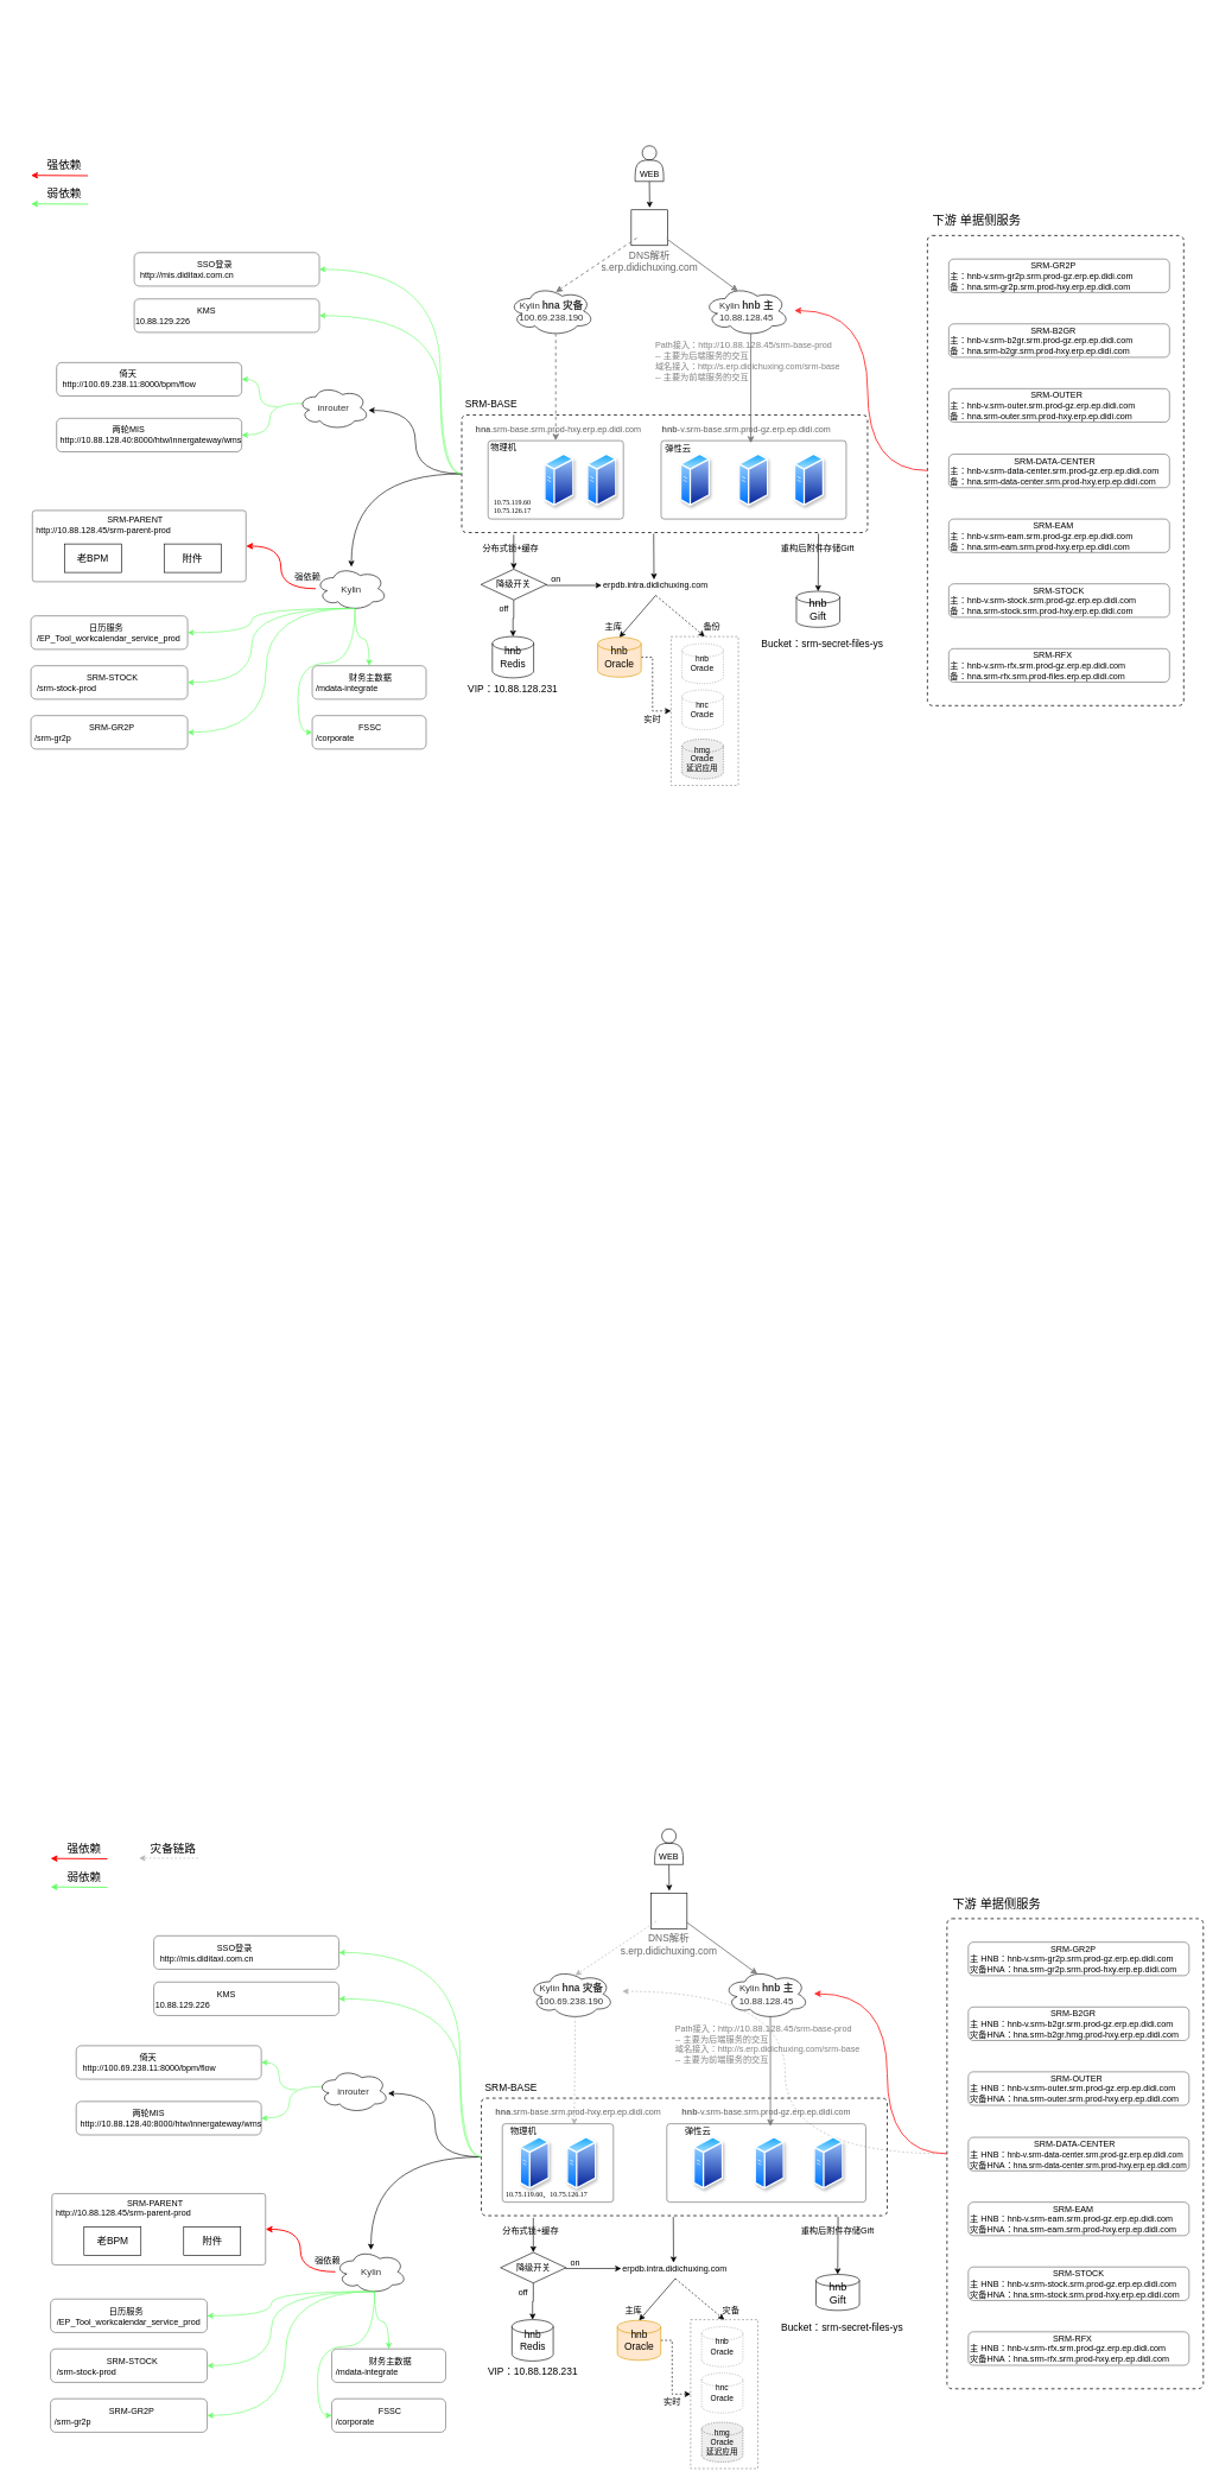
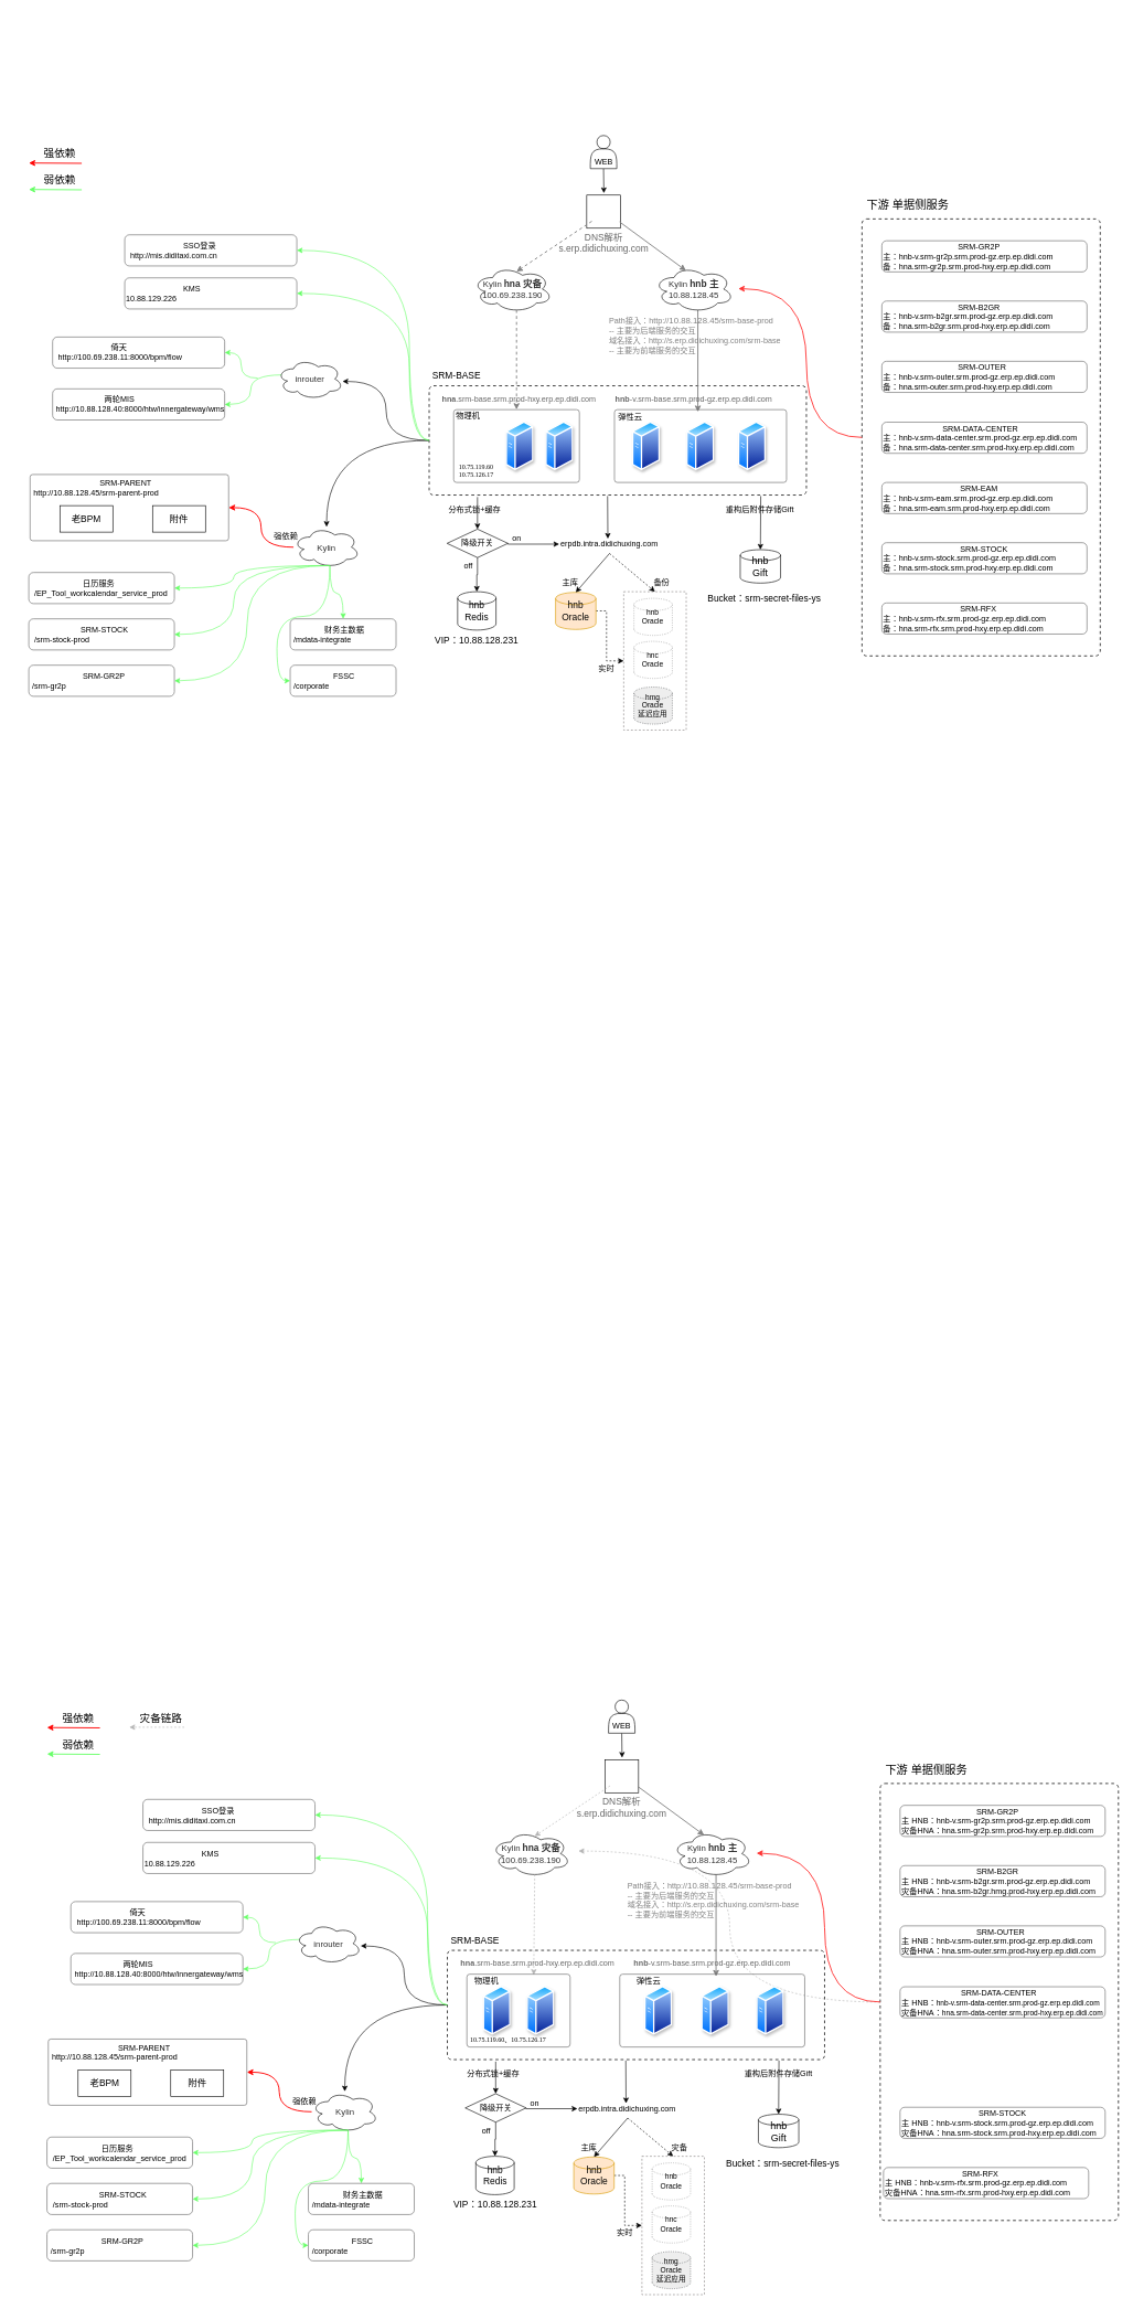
- <mxCell id="41" value="&lt;font face=&quot;Helvetica&quot;&gt;&amp;nbsp; &amp;nbsp; &amp;nbsp; &amp;nbsp; &amp;nbsp; &amp;nbsp; &amp;nbsp; &amp;nbsp; &amp;nbsp; &amp;nbsp; &amp;nbsp; &amp;nbsp; &amp;nbsp; &amp;nbsp; &amp;nbsp; &amp;nbsp; &amp;nbsp; &amp;nbsp;SRM-RFX&lt;/font&gt;&lt;div&gt;&lt;span style=&quot;font-family: Helvetica; background-color: transparent; color: light-dark(rgb(0, 0, 0), rgb(255, 255, 255));&quot;&gt;主：hnb-v.srm-rfx.srm.prod-gz.erp.ep.didi.com&lt;/span&gt;&lt;div style=&quot;&quot;&gt;&lt;font face=&quot;Helvetica&quot;&gt;备：&lt;/font&gt;&lt;span style=&quot;background-color: transparent;&quot;&gt;&lt;font face=&quot;Helvetica&quot;&gt;hna.srm-rfx.srm.prod-files.erp.ep.didi.com&lt;/font&gt;&lt;/span&gt;&lt;/div&gt;&lt;/div&gt;" style="rounded=1;whiteSpace=wrap;html=1;hachureGap=4;fontFamily=Architects Daughter;fontSource=https%3A%2F%2Ffonts.googleapis.com%2Fcss%3Ffamily%3DArchitects%2BDaughter;align=left;strokeColor=#666666;" parent="1" vertex="1"><mxGeometry x="1332" y="910" width="310" height="47" as="geometry" /></mxCell>
+ <mxCell id="41" value="&lt;font face=&quot;Helvetica&quot;&gt;&amp;nbsp; &amp;nbsp; &amp;nbsp; &amp;nbsp; &amp;nbsp; &amp;nbsp; &amp;nbsp; &amp;nbsp; &amp;nbsp; &amp;nbsp; &amp;nbsp; &amp;nbsp; &amp;nbsp; &amp;nbsp; &amp;nbsp; &amp;nbsp; &amp;nbsp; &amp;nbsp;SRM-RFX&lt;/font&gt;&lt;div&gt;&lt;span style=&quot;font-family: Helvetica; background-color: transparent; color: light-dark(rgb(0, 0, 0), rgb(255, 255, 255));&quot;&gt;主：hnb-v.srm-rfx.srm.prod-gz.erp.ep.didi.com&lt;/span&gt;&lt;div style=&quot;&quot;&gt;&lt;font face=&quot;Helvetica&quot;&gt;备：&lt;/font&gt;&lt;span style=&quot;background-color: transparent;&quot;&gt;&lt;font face=&quot;Helvetica&quot;&gt;hna.srm-rfx.srm.prod-hxy.erp.ep.didi.com&lt;/font&gt;&lt;/span&gt;&lt;/div&gt;&lt;/div&gt;" style="rounded=1;whiteSpace=wrap;html=1;hachureGap=4;fontFamily=Architects Daughter;fontSource=https%3A%2F%2Ffonts.googleapis.com%2Fcss%3Ffamily%3DArchitects%2BDaughter;align=left;strokeColor=#666666;" parent="1" vertex="1"><mxGeometry x="1332" y="910" width="310" height="47" as="geometry" /></mxCell>
- <mxCell id="132" value="&lt;font face=&quot;Helvetica&quot;&gt;&amp;nbsp; &amp;nbsp; &amp;nbsp; &amp;nbsp; &amp;nbsp; &amp;nbsp; &amp;nbsp; &amp;nbsp; &amp;nbsp; &amp;nbsp; &amp;nbsp; &amp;nbsp; &amp;nbsp; &amp;nbsp; &amp;nbsp; &amp;nbsp; &amp;nbsp; &amp;nbsp;SRM-EAM&lt;br&gt;&lt;/font&gt;&lt;div&gt;&lt;span style=&quot;font-family: Helvetica; background-color: transparent; color: light-dark(rgb(0, 0, 0), rgb(255, 255, 255));&quot;&gt;主 HNB&lt;/span&gt;&lt;span style=&quot;font-family: Helvetica; background-color: transparent; color: light-dark(rgb(0, 0, 0), rgb(255, 255, 255));&quot;&gt;：hnb-v.srm-eam.srm.prod-gz.erp.ep.didi.com&lt;br&gt;&lt;/span&gt;&lt;div style=&quot;&quot;&gt;&lt;font style=&quot;background-color: transparent; color: light-dark(rgb(0, 0, 0), rgb(255, 255, 255));&quot; face=&quot;Helvetica&quot;&gt;灾备&lt;/font&gt;&lt;span style=&quot;background-color: transparent; color: light-dark(rgb(0, 0, 0), rgb(255, 255, 255)); font-family: Helvetica;&quot;&gt;HNA&lt;/span&gt;&lt;font face=&quot;Helvetica&quot;&gt;：&lt;/font&gt;&lt;span style=&quot;background-color: transparent;&quot;&gt;&lt;font face=&quot;Helvetica&quot;&gt;hna.srm-eam.srm.prod-hxy.erp.ep.didi.com&lt;/font&gt;&lt;/span&gt;&lt;/div&gt;&lt;/div&gt;" style="rounded=1;whiteSpace=wrap;html=1;hachureGap=4;fontFamily=Architects Daughter;fontSource=https%3A%2F%2Ffonts.googleapis.com%2Fcss%3Ffamily%3DArchitects%2BDaughter;align=left;strokeColor=#666666;" vertex="1" parent="1"><mxGeometry x="1359.5" y="3091" width="310" height="47" as="geometry" /></mxCell>
- <mxCell id="134" value="&lt;font face=&quot;Helvetica&quot;&gt;&amp;nbsp; &amp;nbsp; &amp;nbsp; &amp;nbsp; &amp;nbsp; &amp;nbsp; &amp;nbsp; &amp;nbsp; &amp;nbsp; &amp;nbsp; &amp;nbsp; &amp;nbsp; &amp;nbsp; &amp;nbsp; &amp;nbsp; &amp;nbsp; &amp;nbsp; &amp;nbsp;SRM-RFX&lt;br&gt;&lt;/font&gt;&lt;div&gt;&lt;span style=&quot;font-family: Helvetica; background-color: transparent; color: light-dark(rgb(0, 0, 0), rgb(255, 255, 255));&quot;&gt;主 HNB&lt;/span&gt;&lt;span style=&quot;font-family: Helvetica; background-color: transparent; color: light-dark(rgb(0, 0, 0), rgb(255, 255, 255));&quot;&gt;：hnb-v.srm-rfx.srm.prod-gz.erp.ep.didi.com&lt;br&gt;&lt;/span&gt;&lt;div style=&quot;&quot;&gt;&lt;font style=&quot;background-color: transparent; color: light-dark(rgb(0, 0, 0), rgb(255, 255, 255));&quot; face=&quot;Helvetica&quot;&gt;灾备&lt;/font&gt;&lt;span style=&quot;background-color: transparent; color: light-dark(rgb(0, 0, 0), rgb(255, 255, 255)); font-family: Helvetica;&quot;&gt;HNA&lt;/span&gt;&lt;font style=&quot;background-color: transparent; color: light-dark(rgb(0, 0, 0), rgb(255, 255, 255));&quot; face=&quot;Helvetica&quot;&gt;：&lt;/font&gt;&lt;span style=&quot;background-color: transparent;&quot;&gt;&lt;font face=&quot;Helvetica&quot;&gt;hna.srm-rfx.srm.prod-hxy.erp.ep.didi.com&lt;/font&gt;&lt;/span&gt;&lt;/div&gt;&lt;/div&gt;" style="rounded=1;whiteSpace=wrap;html=1;hachureGap=4;fontFamily=Architects Daughter;fontSource=https%3A%2F%2Ffonts.googleapis.com%2Fcss%3Ffamily%3DArchitects%2BDaughter;align=left;strokeColor=#666666;" vertex="1" parent="1"><mxGeometry x="1359.5" y="3273" width="310" height="47" as="geometry" /></mxCell>
+ <mxCell id="134" value="&lt;font face=&quot;Helvetica&quot;&gt;&amp;nbsp; &amp;nbsp; &amp;nbsp; &amp;nbsp; &amp;nbsp; &amp;nbsp; &amp;nbsp; &amp;nbsp; &amp;nbsp; &amp;nbsp; &amp;nbsp; &amp;nbsp; &amp;nbsp; &amp;nbsp; &amp;nbsp; &amp;nbsp; &amp;nbsp; &amp;nbsp;SRM-RFX&lt;br&gt;&lt;/font&gt;&lt;div&gt;&lt;span style=&quot;font-family: Helvetica; background-color: transparent; color: light-dark(rgb(0, 0, 0), rgb(255, 255, 255));&quot;&gt;主 HNB&lt;/span&gt;&lt;span style=&quot;font-family: Helvetica; background-color: transparent; color: light-dark(rgb(0, 0, 0), rgb(255, 255, 255));&quot;&gt;：hnb-v.srm-rfx.srm.prod-gz.erp.ep.didi.com&lt;br&gt;&lt;/span&gt;&lt;div style=&quot;&quot;&gt;&lt;font style=&quot;background-color: transparent; color: light-dark(rgb(0, 0, 0), rgb(255, 255, 255));&quot; face=&quot;Helvetica&quot;&gt;灾备&lt;/font&gt;&lt;span style=&quot;background-color: transparent; color: light-dark(rgb(0, 0, 0), rgb(255, 255, 255)); font-family: Helvetica;&quot;&gt;HNA&lt;/span&gt;&lt;font style=&quot;background-color: transparent; color: light-dark(rgb(0, 0, 0), rgb(255, 255, 255));&quot; face=&quot;Helvetica&quot;&gt;：&lt;/font&gt;&lt;span style=&quot;background-color: transparent;&quot;&gt;&lt;font face=&quot;Helvetica&quot;&gt;hna.srm-rfx.srm.prod-hxy.erp.ep.didi.com&lt;/font&gt;&lt;/span&gt;&lt;/div&gt;&lt;/div&gt;" style="rounded=1;whiteSpace=wrap;html=1;hachureGap=4;fontFamily=Architects Daughter;fontSource=https%3A%2F%2Ffonts.googleapis.com%2Fcss%3Ffamily%3DArchitects%2BDaughter;align=left;strokeColor=#666666;" vertex="1" parent="1"><mxGeometry x="1334.5" y="3273" width="310" height="47" as="geometry" /></mxCell>
